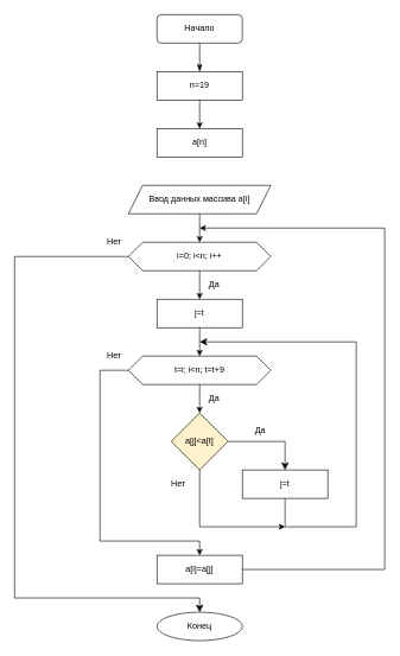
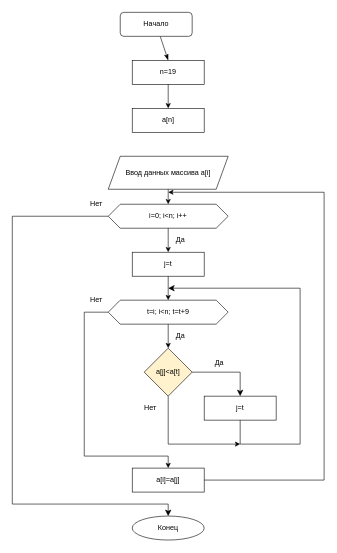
- <mxCell id="3" value="Начало" style="rounded=1;whiteSpace=wrap;html=1;fontSize=12;glass=0;strokeWidth=1;shadow=0;" parent="1" vertex="1"><mxGeometry x="220" y="20" width="120" height="40" as="geometry" /></mxCell>
+ <mxCell id="3" value="Начало" style="rounded=1;whiteSpace=wrap;html=1;fontSize=12;glass=0;strokeWidth=1;shadow=0;" parent="1" vertex="1"><mxGeometry x="200" y="20" width="120" height="40" as="geometry" /></mxCell>
- <mxCell id="7" value="Ввод данных массива a[i]" style="shape=parallelogram;perimeter=parallelogramPerimeter;whiteSpace=wrap;html=1;fixedSize=1;" vertex="1" parent="1"><mxGeometry x="180" y="260" width="200" height="40" as="geometry" /></mxCell>
+ <mxCell id="7" value="Ввод данных массива a[i]" style="shape=parallelogram;perimeter=parallelogramPerimeter;whiteSpace=wrap;html=1;fixedSize=1;" vertex="1" parent="1"><mxGeometry x="180" y="260" width="200" height="55" as="geometry" /></mxCell>
